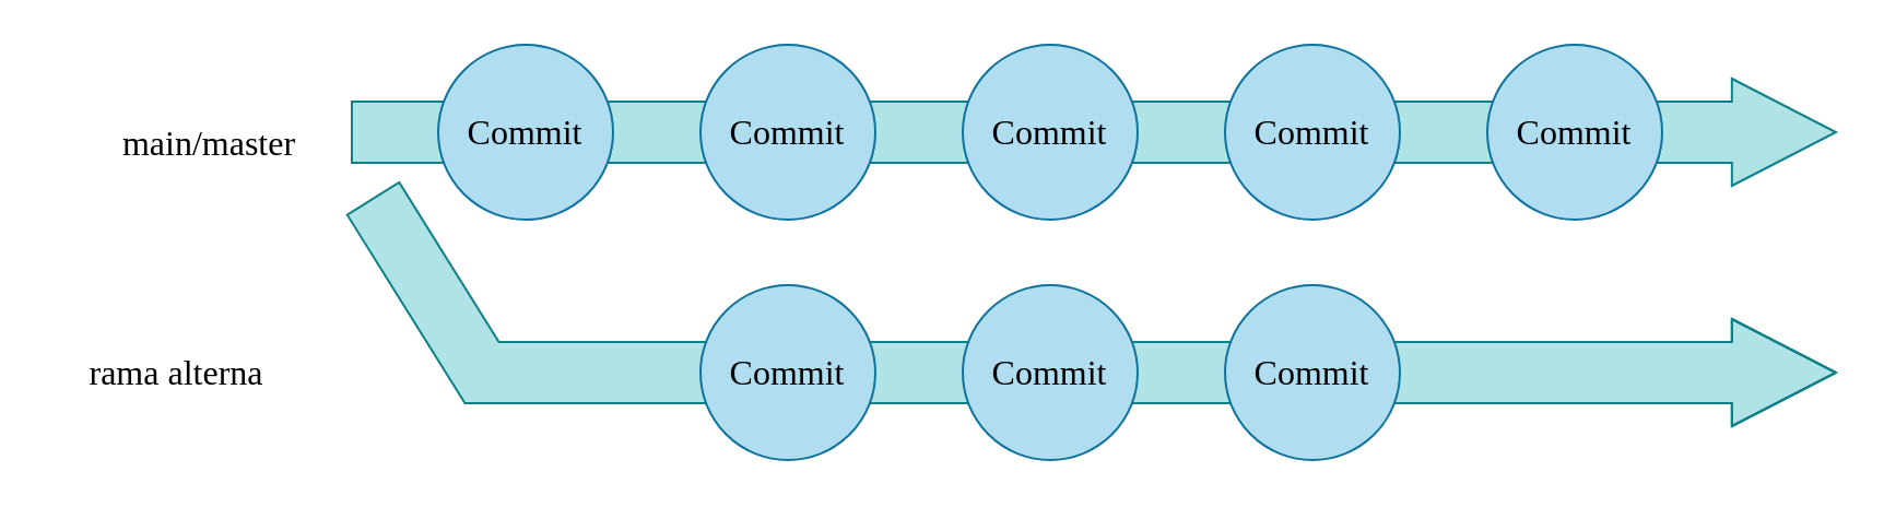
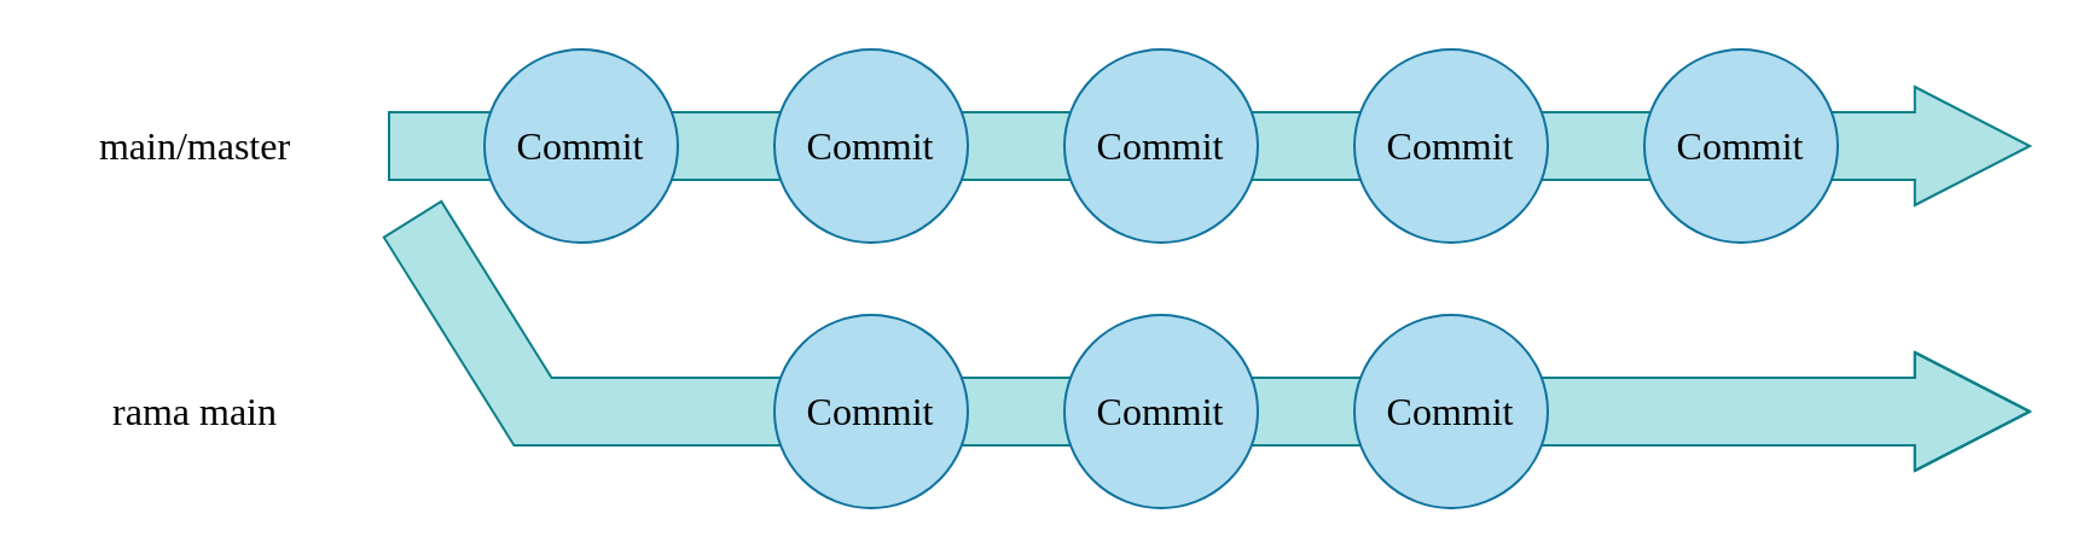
- <mxCell id="12" value="main/master" style="text;html=1;align=center;verticalAlign=middle;resizable=0;points=[];autosize=1;strokeColor=none;fillColor=none;fontSize=16;fontFamily=Verdana;fontColor=#000000;" vertex="1" parent="1"><mxGeometry x="35" y="55" width="120" height="20" as="geometry" /></mxCell>
+ <mxCell id="12" value="main/master" style="text;html=1;align=center;verticalAlign=middle;resizable=0;points=[];autosize=1;strokeColor=none;fillColor=none;fontSize=16;fontFamily=Verdana;fontColor=#000000;" vertex="1" parent="1"><mxGeometry x="20" y="50" width="120" height="20" as="geometry" /></mxCell>
- <mxCell id="13" value="rama alterna" style="text;html=1;align=center;verticalAlign=middle;resizable=0;points=[];autosize=1;strokeColor=none;fillColor=none;fontSize=16;fontFamily=Verdana;fontColor=#000000;" vertex="1" parent="1"><mxGeometry x="20" y="160" width="120" height="20" as="geometry" /></mxCell>
+ <mxCell id="13" value="rama main" style="text;html=1;align=center;verticalAlign=middle;resizable=0;points=[];autosize=1;strokeColor=none;fillColor=none;fontSize=16;fontFamily=Verdana;fontColor=#000000;" vertex="1" parent="1"><mxGeometry x="20" y="160" width="120" height="20" as="geometry" /></mxCell>
